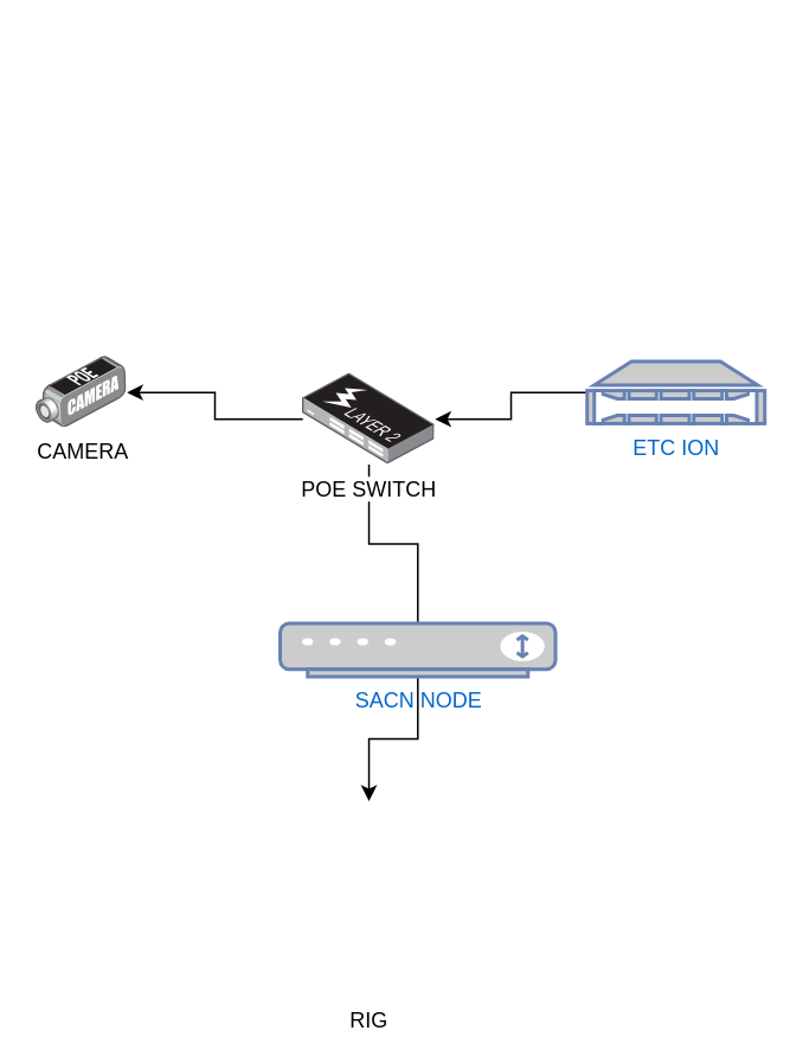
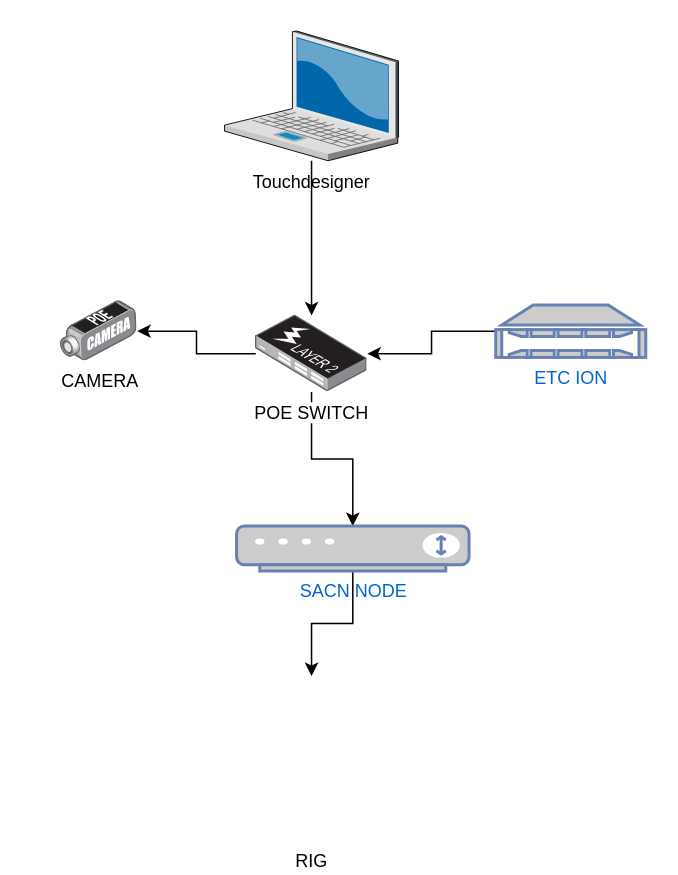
+ <mxCell id="7" value="Touchdesigner" style="verticalLabelPosition=bottom;aspect=fixed;html=1;verticalAlign=top;strokeColor=none;align=center;outlineConnect=0;shape=mxgraph.citrix.laptop_2;" vertex="1" parent="1"><mxGeometry x="149.2" y="20" width="116" height="86.5" as="geometry" /></mxCell>
+ <mxCell id="6" style="edgeStyle=orthogonalEdgeStyle;rounded=0;orthogonalLoop=1;jettySize=auto;html=1;" edge="1" parent="1" source="7" target="5"><mxGeometry relative="1" as="geometry" /></mxCell>
- <mxCell id="2" value="CAMERA" style="points=[];aspect=fixed;html=1;align=center;shadow=0;dashed=0;image;image=img/lib/allied_telesis/security/POE_DVS_Camera.svg;" vertex="1" parent="1"><mxGeometry x="20" y="200" width="51" height="40.2" as="geometry" /></mxCell>
+ <mxCell id="2" value="CAMERA" style="points=[];aspect=fixed;html=1;align=center;shadow=0;dashed=0;image;image=img/lib/allied_telesis/security/POE_DVS_Camera.svg;" vertex="1" parent="1"><mxGeometry x="40" y="200" width="51" height="40.2" as="geometry" /></mxCell>
- <mxCell id="4" style="edgeStyle=orthogonalEdgeStyle;rounded=0;orthogonalLoop=1;jettySize=auto;html=1;endArrow=none;" edge="1" parent="1" source="5" target="11"><mxGeometry relative="1" as="geometry" /></mxCell>
+ <mxCell id="4" style="edgeStyle=orthogonalEdgeStyle;rounded=0;orthogonalLoop=1;jettySize=auto;html=1;" edge="1" parent="1" source="5" target="11"><mxGeometry relative="1" as="geometry" /></mxCell>
